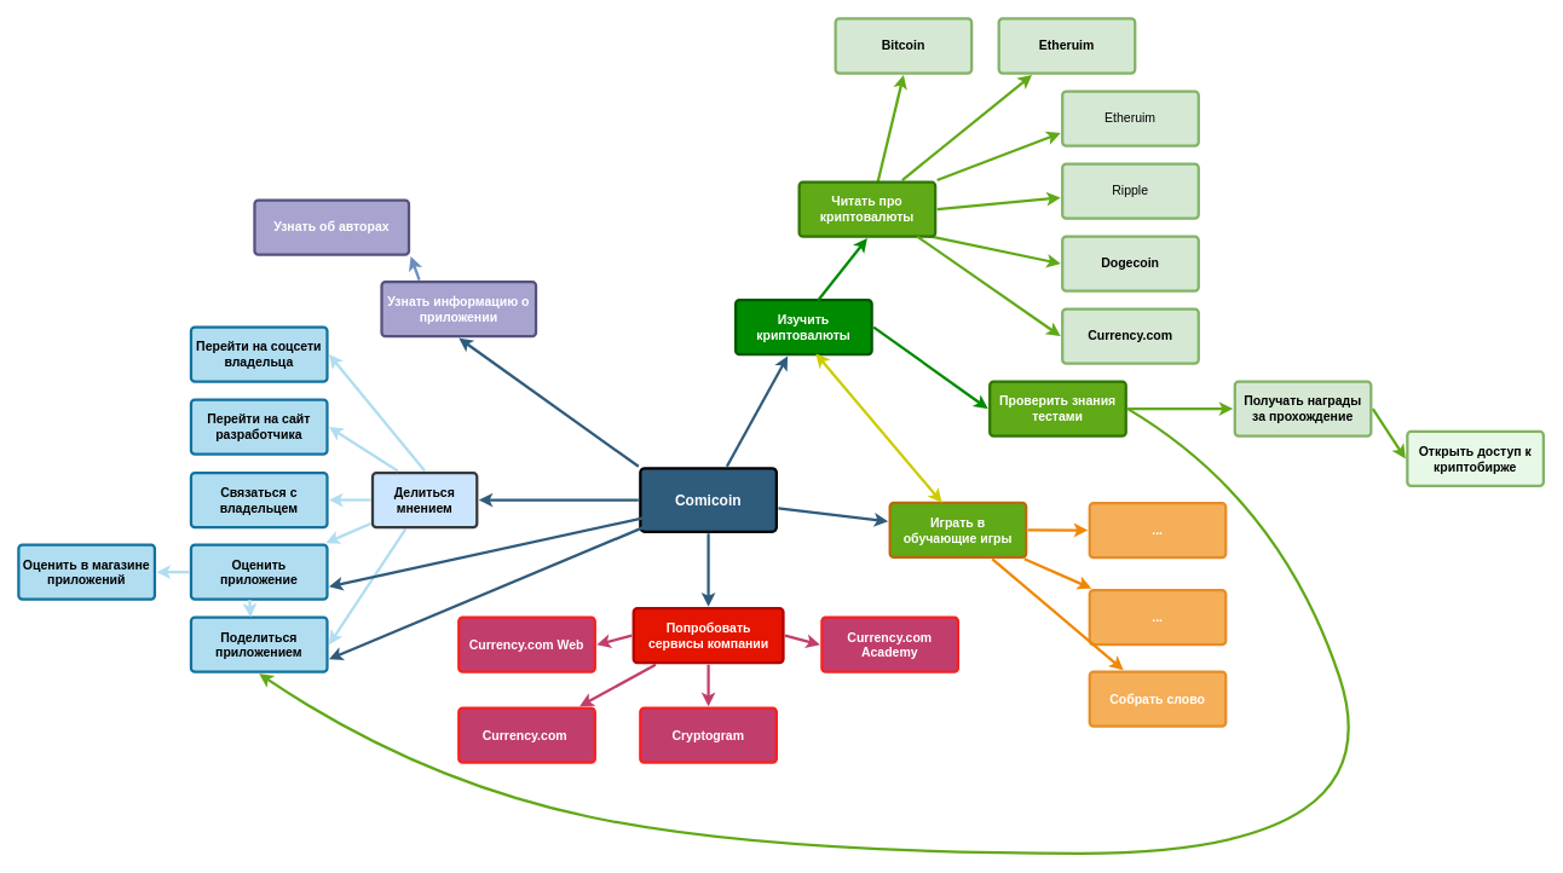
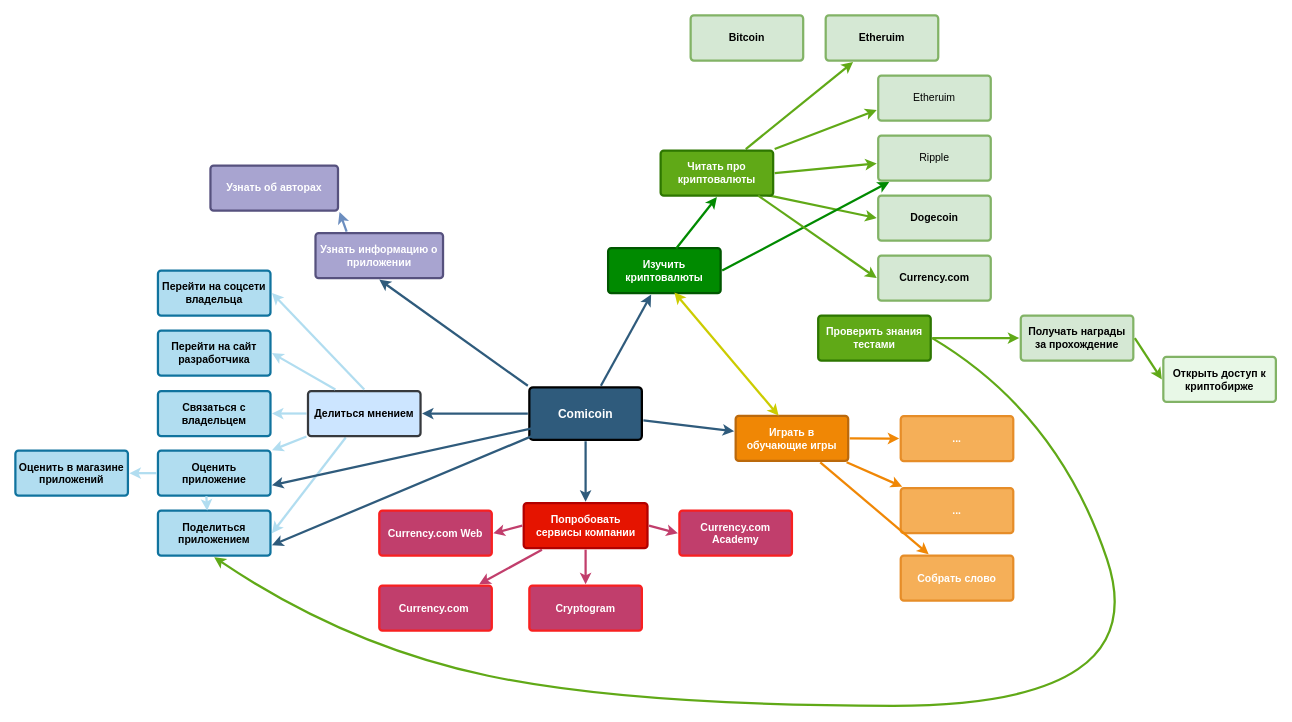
- <mxCell id="32" value="" style="edgeStyle=none;rounded=1;jumpStyle=none;html=1;shadow=0;labelBackgroundColor=none;startArrow=none;startFill=0;jettySize=auto;orthogonalLoop=1;strokeColor=#60A917;strokeWidth=3;fontFamily=Helvetica;fontSize=14;fontColor=#FFFFFF;spacing=5;fontStyle=1;fillColor=#b0e3e6;exitX=0.571;exitY=0.075;exitDx=0;exitDy=0;entryX=0.5;entryY=1;entryDx=0;entryDy=0;exitPerimeter=0;" parent="1" source="34" target="31" edge="1"><mxGeometry relative="1" as="geometry" /></mxCell>
- <mxCell id="42" value="" style="edgeStyle=none;rounded=0;jumpStyle=none;html=1;shadow=0;labelBackgroundColor=none;startArrow=none;startFill=0;endArrow=classic;endFill=1;jettySize=auto;orthogonalLoop=1;strokeColor=#008A00;strokeWidth=3;fontFamily=Helvetica;fontSize=16;fontColor=#23445D;spacing=5;exitX=1;exitY=0.5;exitDx=0;exitDy=0;entryX=0;entryY=0.5;entryDx=0;entryDy=0;" edge="1" parent="1" source="26" target="43"><mxGeometry relative="1" as="geometry"><mxPoint x="1120" y="550" as="sourcePoint" /><mxPoint x="1180" y="550.33" as="targetPoint" /></mxGeometry></mxCell>
+ <mxCell id="42" value="" style="edgeStyle=none;rounded=0;jumpStyle=none;html=1;shadow=0;labelBackgroundColor=none;startArrow=none;startFill=0;endArrow=classic;endFill=1;jettySize=auto;orthogonalLoop=1;strokeColor=#008A00;strokeWidth=3;fontFamily=Helvetica;fontSize=16;fontColor=#23445D;spacing=5;exitX=1;exitY=0.5;exitDx=0;exitDy=0;" edge="1" parent="1" source="26" target="64"><mxGeometry relative="1" as="geometry"><mxPoint x="1120" y="550" as="sourcePoint" /><mxPoint x="1180" y="550.33" as="targetPoint" /></mxGeometry></mxCell>
- <mxCell id="10" value="Делиться мнением" style="rounded=1;whiteSpace=wrap;html=1;shadow=0;labelBackgroundColor=none;strokeColor=#36393d;strokeWidth=3;fillColor=#cce5ff;fontFamily=Helvetica;fontSize=14;align=center;spacing=5;fontStyle=1;arcSize=7;perimeterSpacing=2;" parent="1" vertex="1"><mxGeometry x="410" y="520.5" width="115" height="60" as="geometry" /></mxCell>
+ <mxCell id="10" value="Делиться мнением" style="rounded=1;whiteSpace=wrap;html=1;shadow=0;labelBackgroundColor=none;strokeColor=#36393d;strokeWidth=3;fillColor=#cce5ff;fontFamily=Helvetica;fontSize=14;align=center;spacing=5;fontStyle=1;arcSize=7;perimeterSpacing=2;" parent="1" vertex="1"><mxGeometry x="410" y="520.5" width="150" height="60" as="geometry" /></mxCell>
- <mxCell id="19" value="Играть в обучающие игры" style="rounded=1;whiteSpace=wrap;html=1;shadow=0;labelBackgroundColor=none;strokeColor=#bb690c;strokeWidth=3;fillColor=#60a917;fontFamily=Helvetica;fontSize=14;fontColor=#FFFFFF;align=center;spacing=5;fontStyle=1;arcSize=7;perimeterSpacing=2;" parent="1" vertex="1"><mxGeometry x="980" y="553.5" width="150" height="60" as="geometry" /></mxCell>
+ <mxCell id="19" value="Играть в обучающие игры" style="rounded=1;whiteSpace=wrap;html=1;shadow=0;labelBackgroundColor=none;strokeColor=#bb690c;strokeWidth=3;fillColor=#F08705;fontFamily=Helvetica;fontSize=14;fontColor=#FFFFFF;align=center;spacing=5;fontStyle=1;arcSize=7;perimeterSpacing=2;" parent="1" vertex="1"><mxGeometry x="980" y="553.5" width="150" height="60" as="geometry" /></mxCell>
